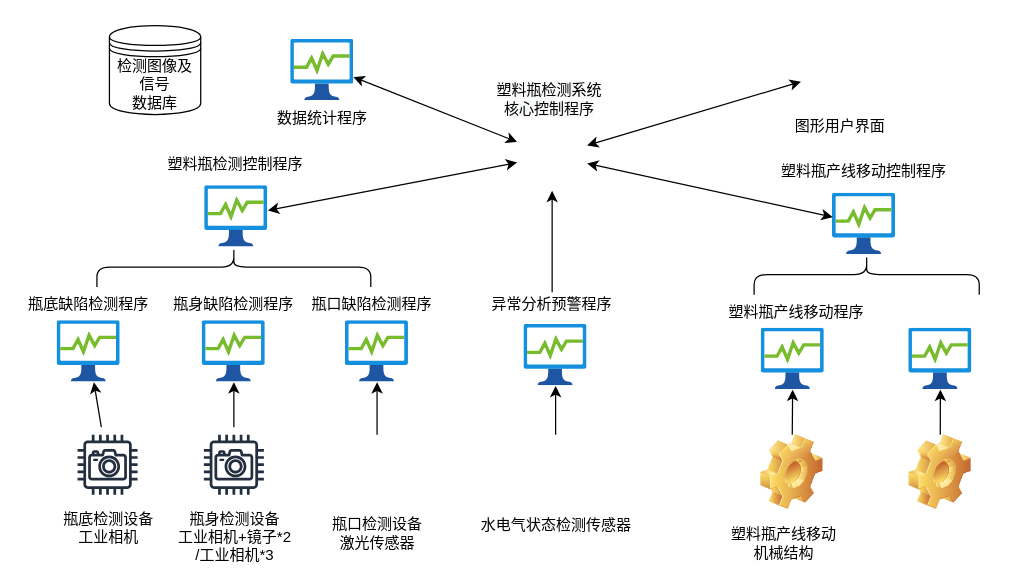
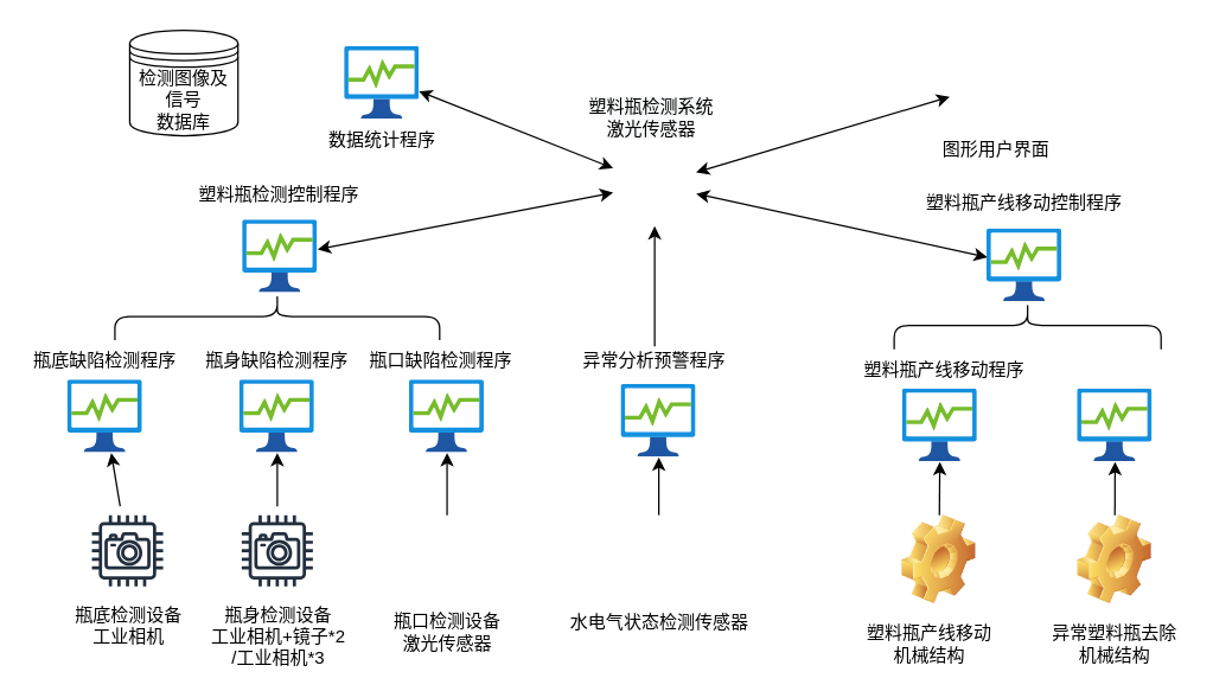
- <mxCell id="32" value="&#10;&#10;&lt;span style=&quot;color: rgb(0, 0, 0); font-family: helvetica; font-size: 12px; font-style: normal; font-weight: 400; letter-spacing: normal; text-align: center; text-indent: 0px; text-transform: none; word-spacing: 0px; background-color: rgb(248, 249, 250); display: inline; float: none;&quot;&gt;塑料瓶检测系统&lt;/span&gt;&lt;br style=&quot;color: rgb(0, 0, 0); font-family: helvetica; font-size: 12px; font-style: normal; font-weight: 400; letter-spacing: normal; text-align: center; text-indent: 0px; text-transform: none; word-spacing: 0px; background-color: rgb(248, 249, 250);&quot;&gt;&lt;span style=&quot;color: rgb(0, 0, 0); font-family: helvetica; font-size: 12px; font-style: normal; font-weight: 400; letter-spacing: normal; text-align: center; text-indent: 0px; text-transform: none; word-spacing: 0px; background-color: rgb(248, 249, 250); display: inline; float: none;&quot;&gt;核心控制程序&lt;/span&gt;&#10;&#10;" style="text;html=1;strokeColor=none;fillColor=none;align=center;verticalAlign=middle;whiteSpace=wrap;rounded=0;" parent="1" vertex="1"><mxGeometry x="389" y="69" width="100" height="20" as="geometry" /></mxCell>
+ <mxCell id="32" value="&#10;&#10;&lt;span style=&quot;color: rgb(0, 0, 0); font-family: helvetica; font-size: 12px; font-style: normal; font-weight: 400; letter-spacing: normal; text-align: center; text-indent: 0px; text-transform: none; word-spacing: 0px; background-color: rgb(248, 249, 250); display: inline; float: none;&quot;&gt;塑料瓶检测系统&lt;/span&gt;&lt;br style=&quot;color: rgb(0, 0, 0); font-family: helvetica; font-size: 12px; font-style: normal; font-weight: 400; letter-spacing: normal; text-align: center; text-indent: 0px; text-transform: none; word-spacing: 0px; background-color: rgb(248, 249, 250);&quot;&gt;&lt;span style=&quot;color: rgb(0, 0, 0); font-family: helvetica; font-size: 12px; font-style: normal; font-weight: 400; letter-spacing: normal; text-align: center; text-indent: 0px; text-transform: none; word-spacing: 0px; background-color: rgb(248, 249, 250); display: inline; float: none;&quot;&gt;激光传感器&lt;/span&gt;&#10;&#10;" style="text;html=1;strokeColor=none;fillColor=none;align=center;verticalAlign=middle;whiteSpace=wrap;rounded=0;" parent="1" vertex="1"><mxGeometry x="389" y="69" width="100" height="20" as="geometry" /></mxCell>
+ <mxCell id="22" value="异常塑料瓶去除&lt;br&gt;机械结构" style="text;html=1;strokeColor=none;fillColor=none;align=center;verticalAlign=middle;whiteSpace=wrap;rounded=0;" parent="1" vertex="1"><mxGeometry x="707.25" y="424" width="88.5" height="20" as="geometry" /></mxCell>
